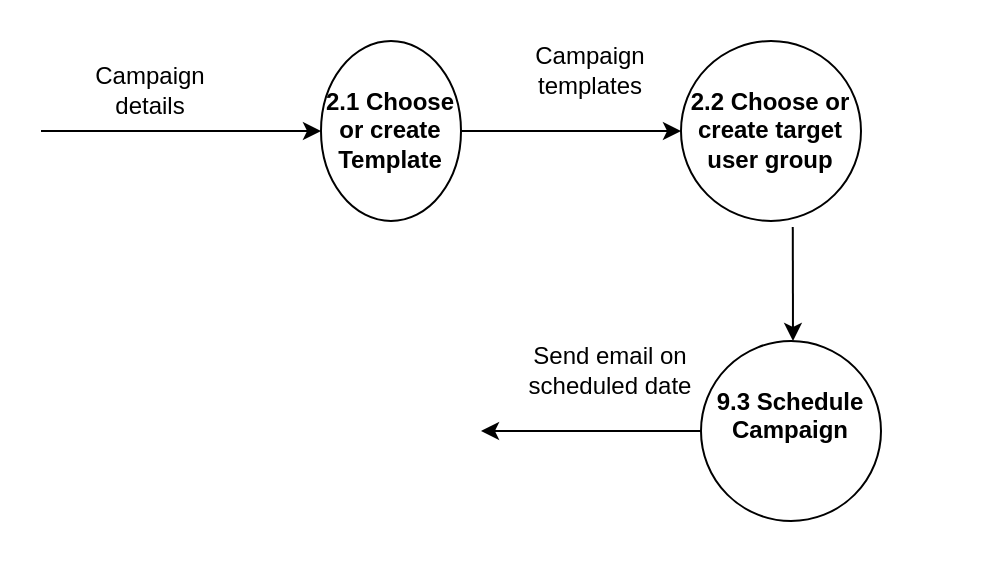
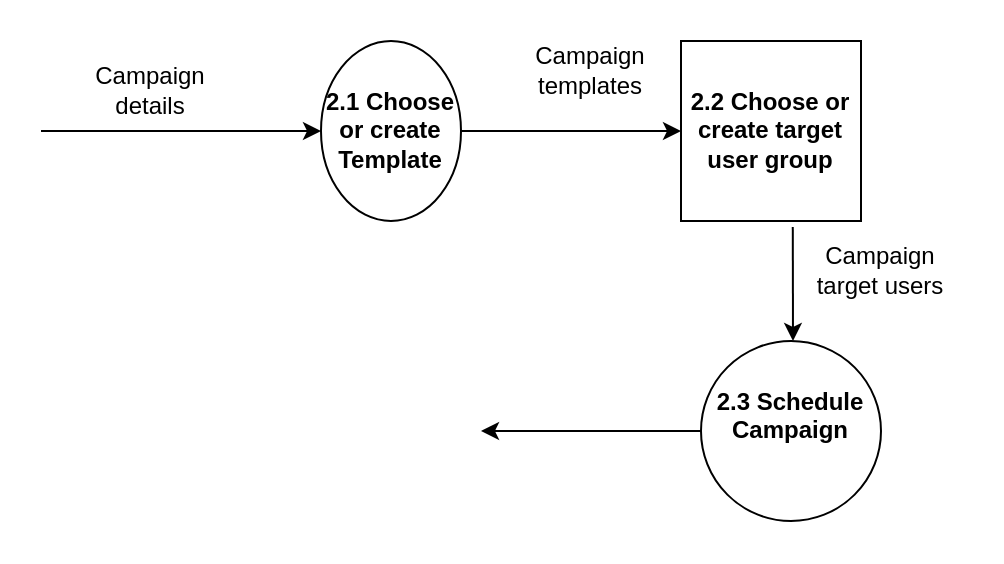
- <mxCell id="4" value="&lt;b&gt;2.2 Choose or create target user group&lt;/b&gt;" style="ellipse;whiteSpace=wrap;html=1;aspect=fixed;" vertex="1" parent="1"><mxGeometry x="340" y="20" width="90" height="90" as="geometry" /></mxCell>
+ <mxCell id="4" value="&lt;b&gt;2.2 Choose or create target user group&lt;/b&gt;" style="whiteSpace=wrap;html=1;aspect=fixed;rounded=0;" vertex="1" parent="1"><mxGeometry x="340" y="20" width="90" height="90" as="geometry" /></mxCell>
+ <mxCell id="10" value="Campaign target users" style="text;html=1;strokeColor=none;fillColor=none;align=center;verticalAlign=middle;whiteSpace=wrap;rounded=0;" vertex="1" parent="1"><mxGeometry x="400" y="120" width="80" height="30" as="geometry" /></mxCell>
- <mxCell id="12" value="Send email on scheduled date" style="text;html=1;strokeColor=none;fillColor=none;align=center;verticalAlign=middle;whiteSpace=wrap;rounded=0;" vertex="1" parent="1"><mxGeometry x="260" y="170" width="90" height="30" as="geometry" /></mxCell>
- <mxCell id="5" value="&lt;b&gt;9.3 Schedule Campaign&lt;br&gt;&lt;br&gt;&lt;/b&gt;" style="ellipse;whiteSpace=wrap;html=1;aspect=fixed;" vertex="1" parent="1"><mxGeometry x="350" y="170" width="90" height="90" as="geometry" /></mxCell>
+ <mxCell id="5" value="&lt;b&gt;2.3 Schedule Campaign&lt;br&gt;&lt;br&gt;&lt;/b&gt;" style="ellipse;whiteSpace=wrap;html=1;aspect=fixed;" vertex="1" parent="1"><mxGeometry x="350" y="170" width="90" height="90" as="geometry" /></mxCell>
